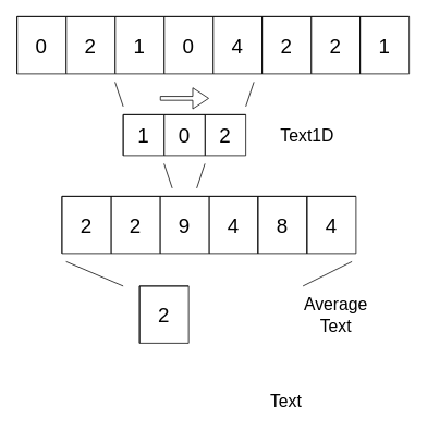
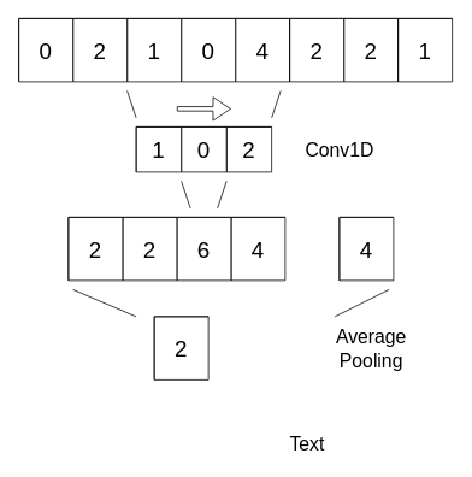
- <mxCell id="27" value="Text1D" style="text;html=1;align=center;verticalAlign=middle;resizable=0;points=[];autosize=1;fontSize=21;" vertex="1" parent="1"><mxGeometry x="330" y="150" width="90" height="30" as="geometry" /></mxCell>
+ <mxCell id="27" value="Conv1D" style="text;html=1;align=center;verticalAlign=middle;resizable=0;points=[];autosize=1;fontSize=21;" vertex="1" parent="1"><mxGeometry x="330" y="150" width="90" height="30" as="geometry" /></mxCell>
- <mxCell id="13" value="9" style="shape=cube;whiteSpace=wrap;html=1;boundedLbl=1;backgroundOutline=1;darkOpacity=0.05;darkOpacity2=0.1;size=0;fontSize=25;" parent="1" vertex="1"><mxGeometry x="195" y="240" width="60" height="70" as="geometry" /></mxCell>
+ <mxCell id="13" value="6" style="shape=cube;whiteSpace=wrap;html=1;boundedLbl=1;backgroundOutline=1;darkOpacity=0.05;darkOpacity2=0.1;size=0;fontSize=25;" parent="1" vertex="1"><mxGeometry x="195" y="240" width="60" height="70" as="geometry" /></mxCell>
- <mxCell id="16" value="8" style="shape=cube;whiteSpace=wrap;html=1;boundedLbl=1;backgroundOutline=1;darkOpacity=0.05;darkOpacity2=0.1;size=0;fontSize=25;" parent="1" vertex="1"><mxGeometry x="315" y="240" width="60" height="70" as="geometry" /></mxCell>
- <mxCell id="28" value="Average&lt;br&gt;Text" style="text;html=1;align=center;verticalAlign=middle;resizable=0;points=[];autosize=1;fontSize=21;" vertex="1" parent="1"><mxGeometry x="365" y="355" width="90" height="60" as="geometry" /></mxCell>
+ <mxCell id="28" value="Average&lt;br&gt;Pooling" style="text;html=1;align=center;verticalAlign=middle;resizable=0;points=[];autosize=1;fontSize=21;" vertex="1" parent="1"><mxGeometry x="365" y="355" width="90" height="60" as="geometry" /></mxCell>
- <mxCell id="29" value="Text" style="text;html=1;align=center;verticalAlign=middle;resizable=0;points=[];autosize=1;fontSize=21;" vertex="1" parent="1"><mxGeometry x="324" y="476" width="50" height="30" as="geometry" /></mxCell>
+ <mxCell id="29" value="Text" style="text;html=1;align=center;verticalAlign=middle;resizable=0;points=[];autosize=1;fontSize=21;" vertex="1" parent="1"><mxGeometry x="314" y="476" width="50" height="30" as="geometry" /></mxCell>
